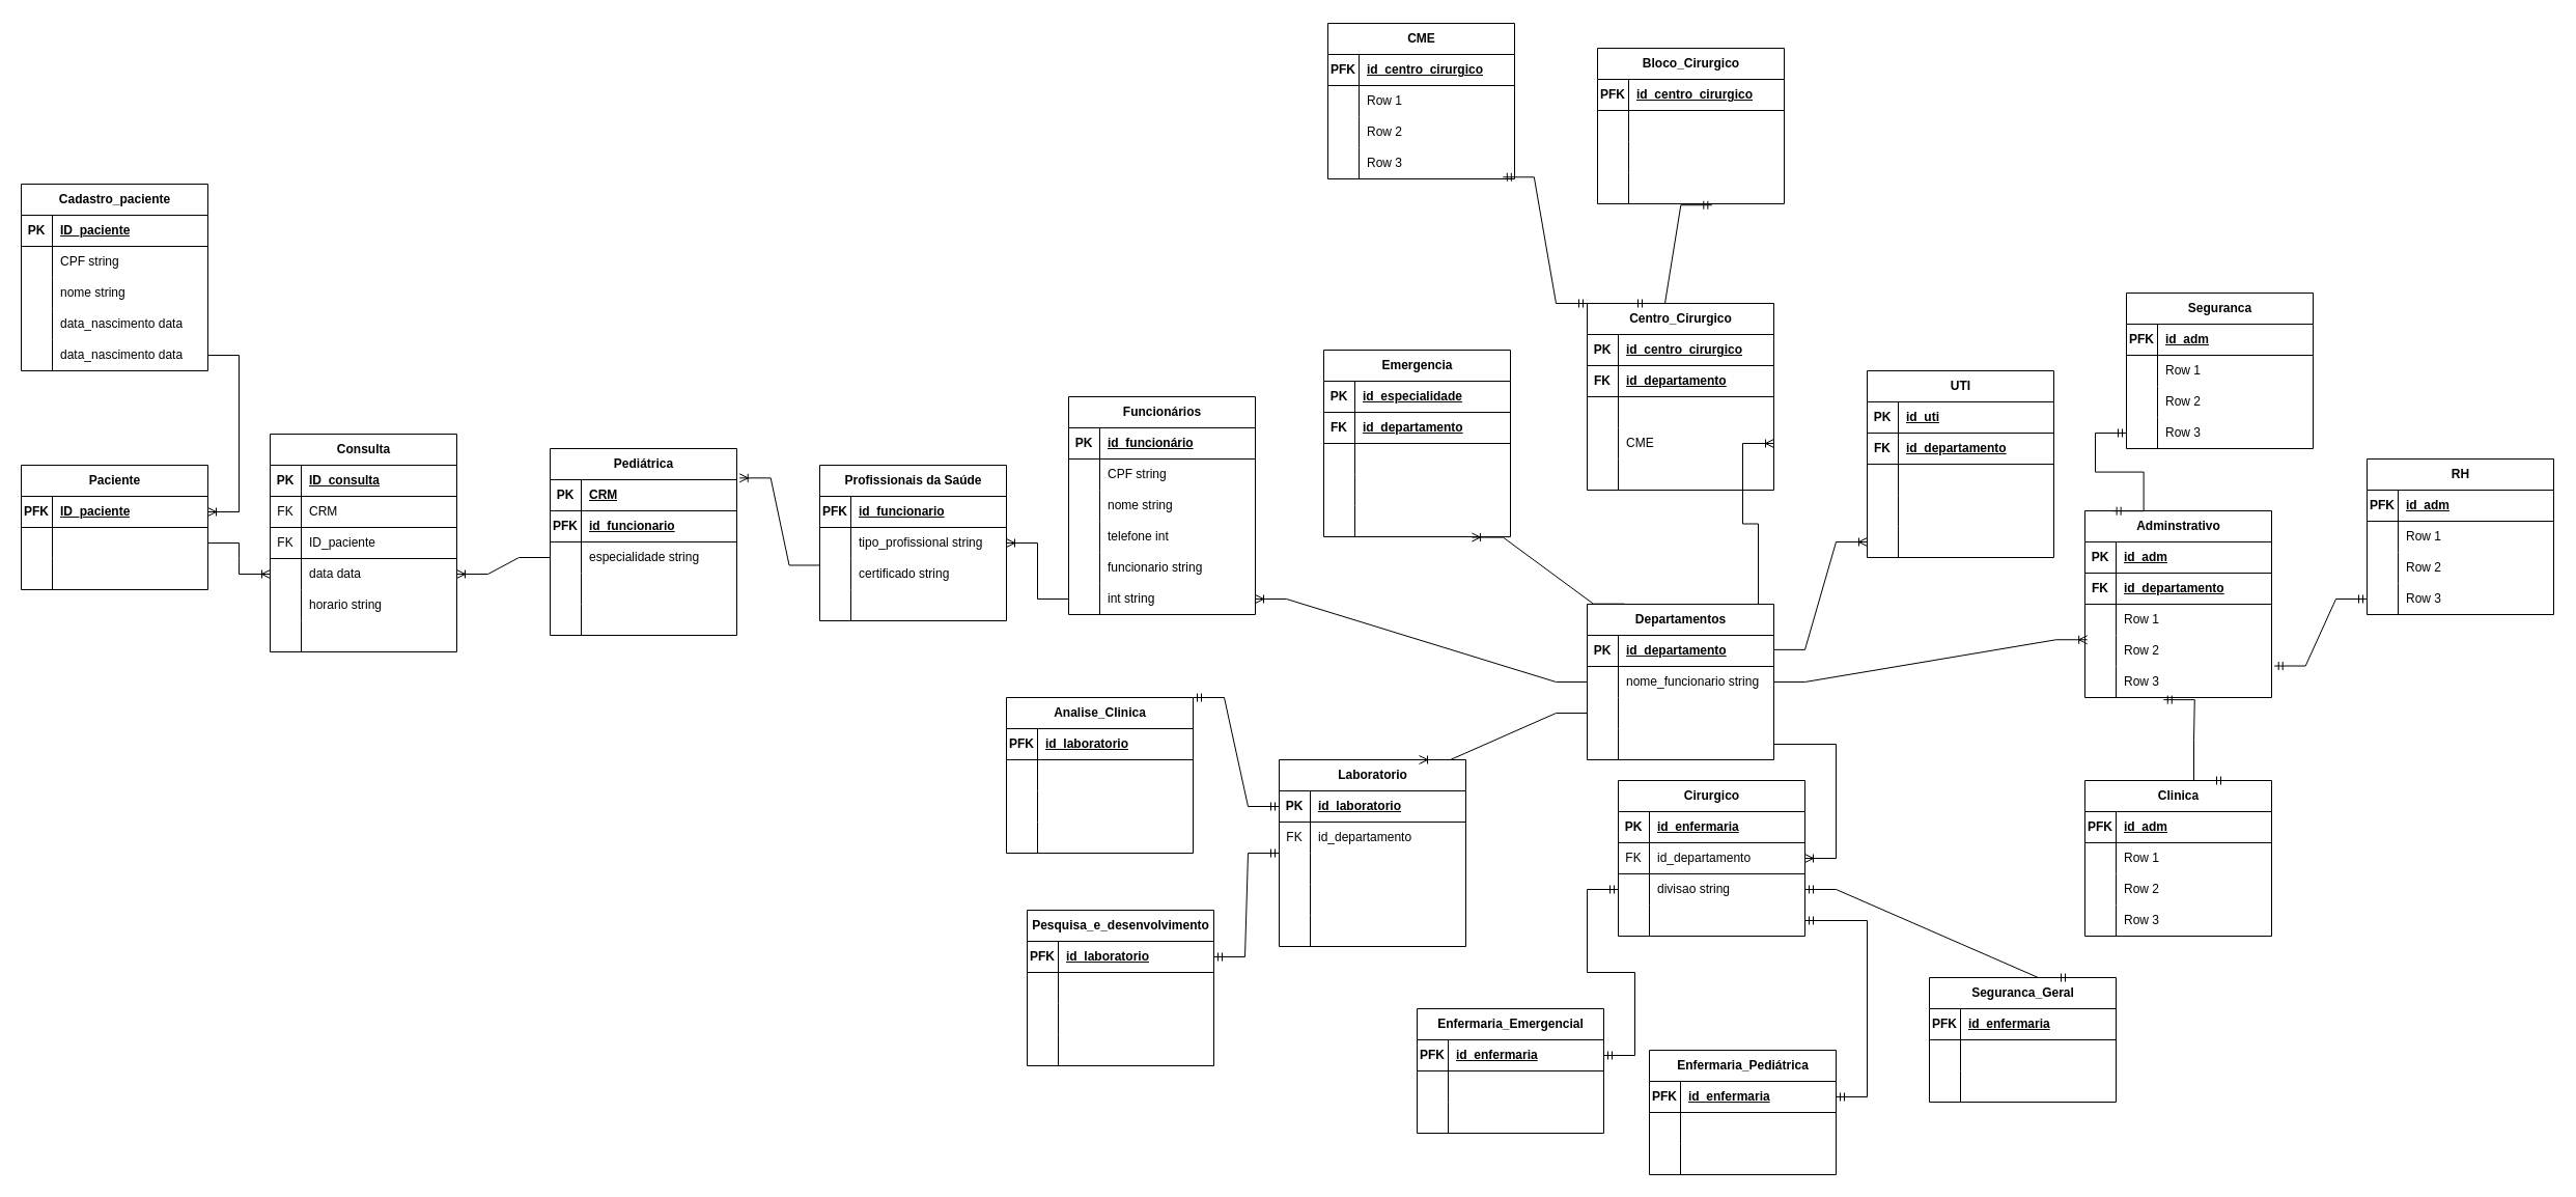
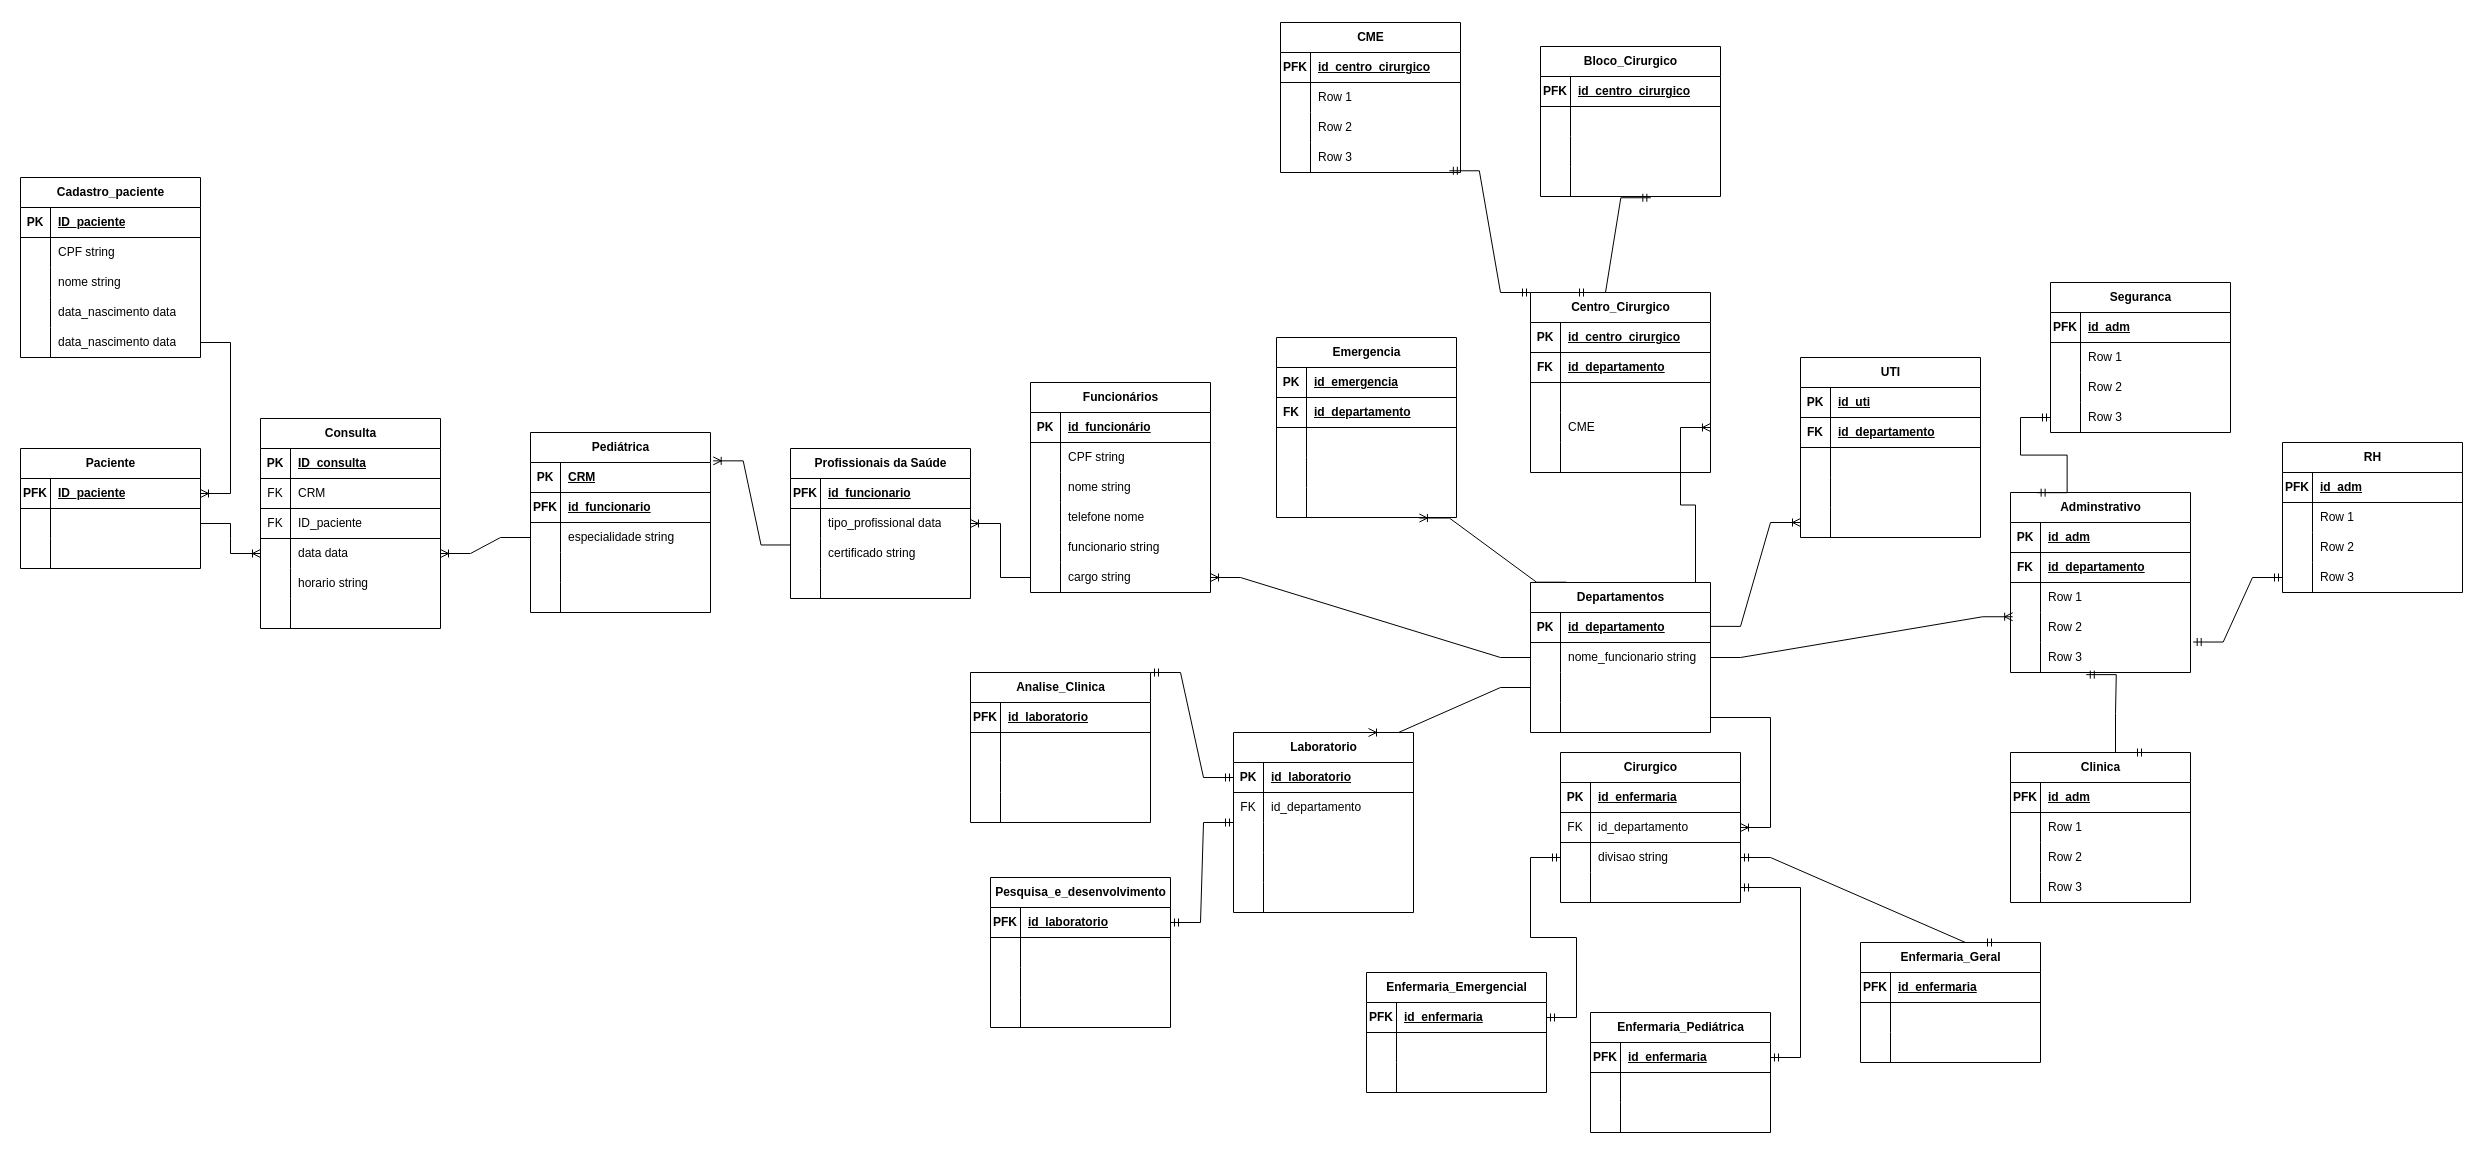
- <mxCell id="177" value="id_especialidade" style="shape=partialRectangle;connectable=0;fillColor=none;top=0;left=0;bottom=0;right=0;align=left;spacingLeft=6;fontStyle=5;overflow=hidden;whiteSpace=wrap;html=1;" parent="175" vertex="1"><mxGeometry x="30" width="150" height="30" as="geometry"><mxRectangle width="150" height="30" as="alternateBounds" /></mxGeometry></mxCell>
+ <mxCell id="177" value="id_emergencia" style="shape=partialRectangle;connectable=0;fillColor=none;top=0;left=0;bottom=0;right=0;align=left;spacingLeft=6;fontStyle=5;overflow=hidden;whiteSpace=wrap;html=1;" parent="175" vertex="1"><mxGeometry x="30" width="150" height="30" as="geometry"><mxRectangle width="150" height="30" as="alternateBounds" /></mxGeometry></mxCell>
- <mxCell id="27" value="telefone int" style="shape=partialRectangle;connectable=0;fillColor=none;top=0;left=0;bottom=0;right=0;align=left;spacingLeft=6;overflow=hidden;whiteSpace=wrap;html=1;" parent="25" vertex="1"><mxGeometry x="30" width="150" height="30" as="geometry"><mxRectangle width="150" height="30" as="alternateBounds" /></mxGeometry></mxCell>
+ <mxCell id="27" value="telefone nome" style="shape=partialRectangle;connectable=0;fillColor=none;top=0;left=0;bottom=0;right=0;align=left;spacingLeft=6;overflow=hidden;whiteSpace=wrap;html=1;" parent="25" vertex="1"><mxGeometry x="30" width="150" height="30" as="geometry"><mxRectangle width="150" height="30" as="alternateBounds" /></mxGeometry></mxCell>
- <mxCell id="117" value="tipo_profissional string" style="shape=partialRectangle;connectable=0;fillColor=none;top=0;left=0;bottom=0;right=0;align=left;spacingLeft=6;overflow=hidden;whiteSpace=wrap;html=1;" parent="115" vertex="1"><mxGeometry x="30" width="150" height="30" as="geometry"><mxRectangle width="150" height="30" as="alternateBounds" /></mxGeometry></mxCell>
+ <mxCell id="117" value="tipo_profissional data" style="shape=partialRectangle;connectable=0;fillColor=none;top=0;left=0;bottom=0;right=0;align=left;spacingLeft=6;overflow=hidden;whiteSpace=wrap;html=1;" parent="115" vertex="1"><mxGeometry x="30" width="150" height="30" as="geometry"><mxRectangle width="150" height="30" as="alternateBounds" /></mxGeometry></mxCell>
- <mxCell id="33" value="int string" style="shape=partialRectangle;connectable=0;fillColor=none;top=0;left=0;bottom=0;right=0;align=left;spacingLeft=6;overflow=hidden;whiteSpace=wrap;html=1;" parent="31" vertex="1"><mxGeometry x="30" width="150" height="30" as="geometry"><mxRectangle width="150" height="30" as="alternateBounds" /></mxGeometry></mxCell>
+ <mxCell id="33" value="cargo string" style="shape=partialRectangle;connectable=0;fillColor=none;top=0;left=0;bottom=0;right=0;align=left;spacingLeft=6;overflow=hidden;whiteSpace=wrap;html=1;" parent="31" vertex="1"><mxGeometry x="30" width="150" height="30" as="geometry"><mxRectangle width="150" height="30" as="alternateBounds" /></mxGeometry></mxCell>
- <mxCell id="201" value="Seguranca_Geral" style="shape=table;startSize=30;container=1;collapsible=1;childLayout=tableLayout;fixedRows=1;rowLines=0;fontStyle=1;align=center;resizeLast=1;html=1;" parent="1" vertex="1"><mxGeometry x="1860" y="942" width="180" height="120" as="geometry" /></mxCell>
+ <mxCell id="201" value="Enfermaria_Geral" style="shape=table;startSize=30;container=1;collapsible=1;childLayout=tableLayout;fixedRows=1;rowLines=0;fontStyle=1;align=center;resizeLast=1;html=1;" parent="1" vertex="1"><mxGeometry x="1860" y="942" width="180" height="120" as="geometry" /></mxCell>
